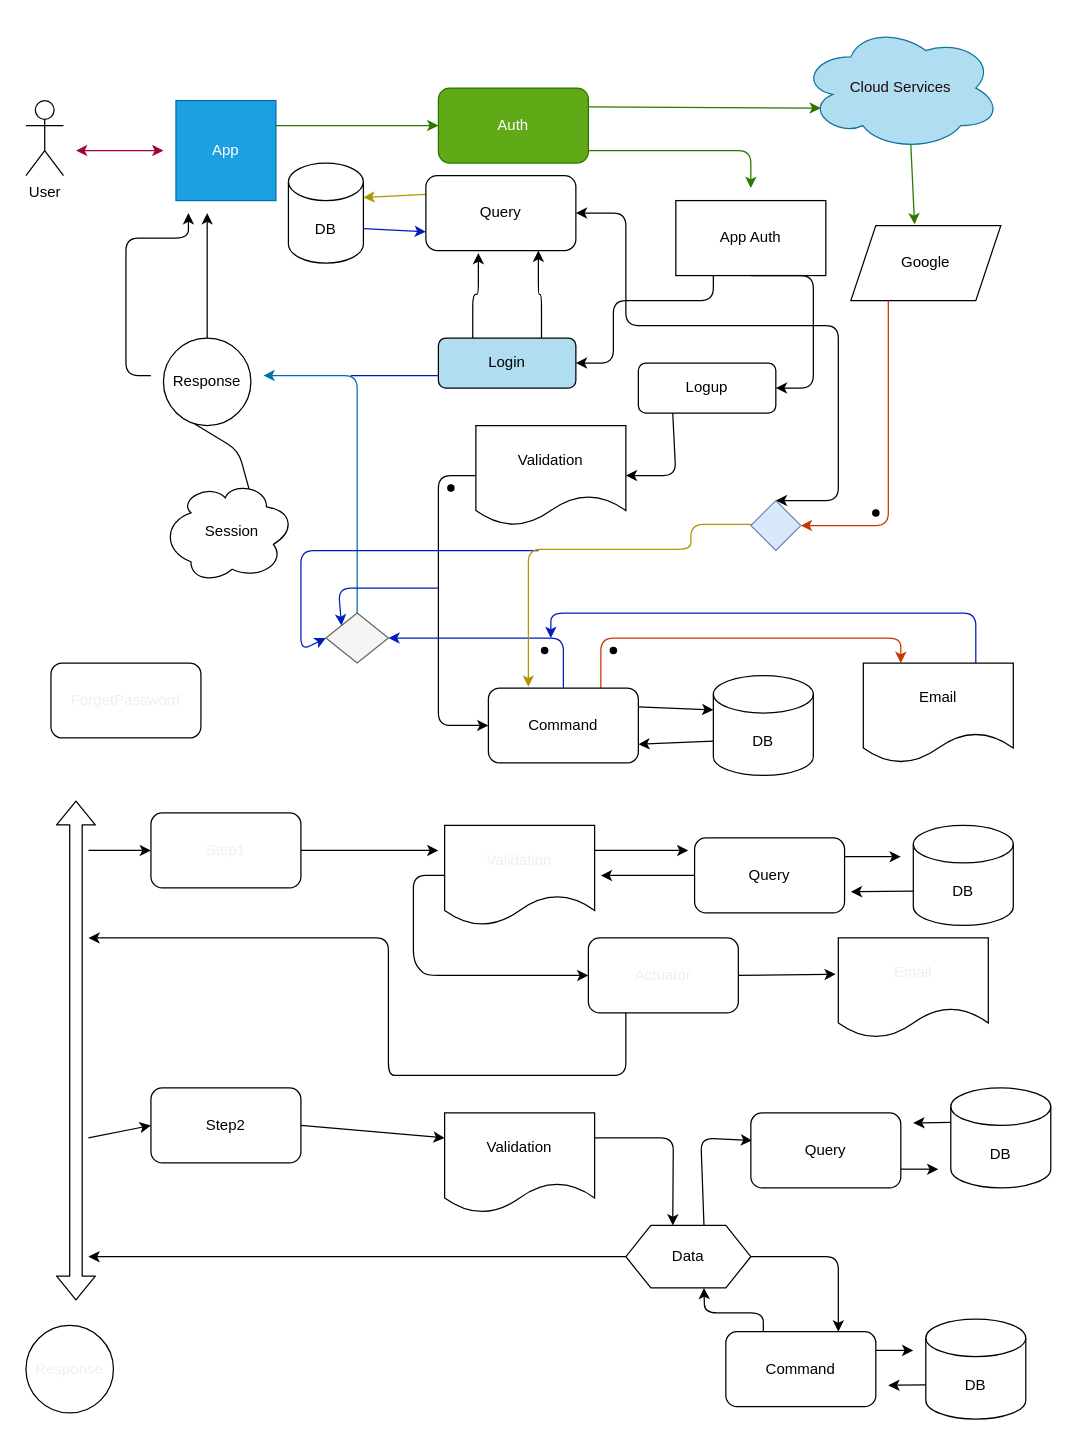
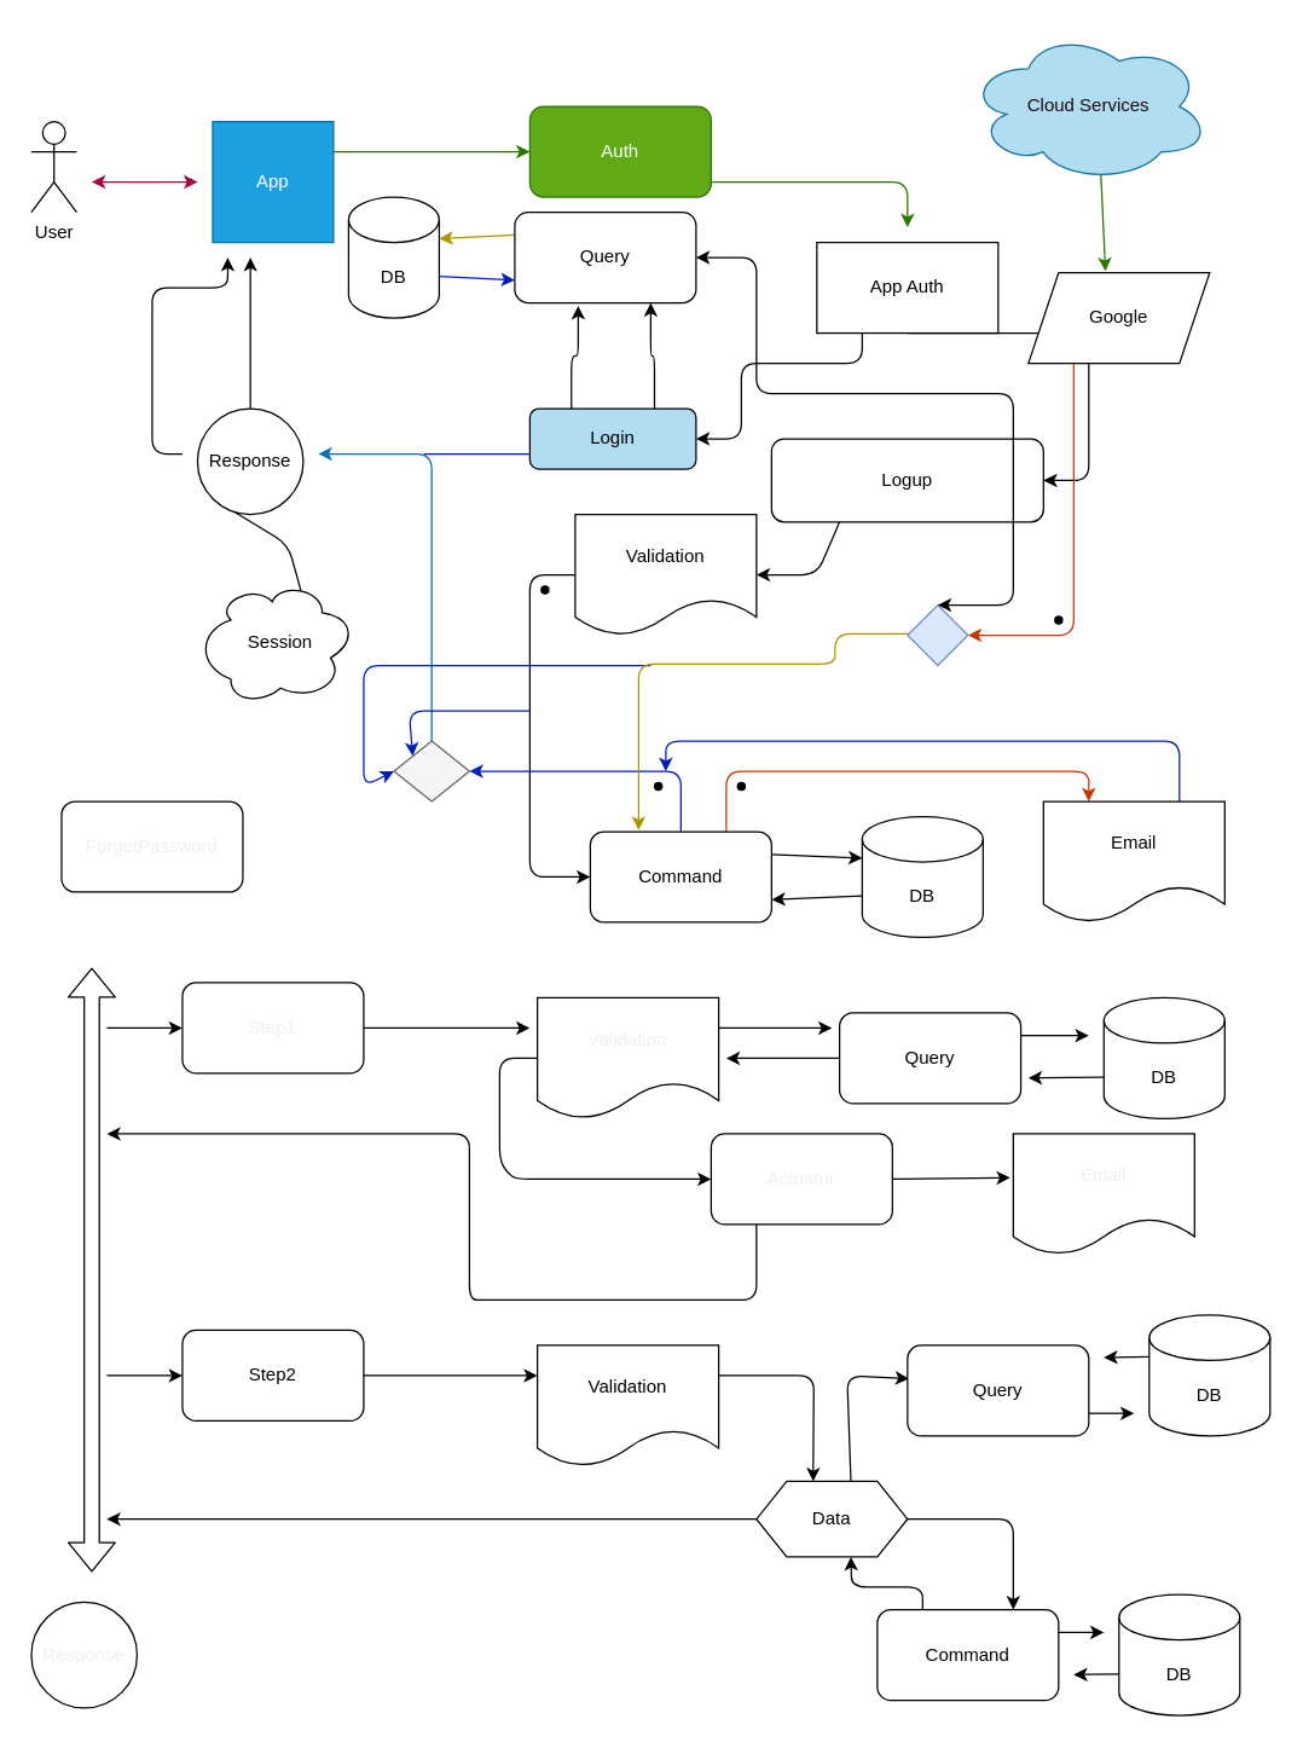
- <mxCell id="33" value="" style="endArrow=classic;html=1;exitX=1;exitY=0.25;exitDx=0;exitDy=0;entryX=0.1;entryY=0.66;entryDx=0;entryDy=0;entryPerimeter=0;fillColor=#60a917;strokeColor=#2D7600;" parent="1" source="7" target="6" edge="1"><mxGeometry width="50" height="50" relative="1" as="geometry"><mxPoint x="490" y="85" as="sourcePoint" /><mxPoint x="650" y="85" as="targetPoint" /></mxGeometry></mxCell>
- <mxCell id="49" value="Logup" style="rounded=1;whiteSpace=wrap;html=1;" parent="1" vertex="1"><mxGeometry x="510" y="290" width="110" height="40" as="geometry" /></mxCell>
+ <mxCell id="49" value="Logup" style="rounded=1;whiteSpace=wrap;html=1;" parent="1" vertex="1"><mxGeometry x="510" y="290" width="180" height="55" as="geometry" /></mxCell>
- <mxCell id="72" value="Step2" style="rounded=1;whiteSpace=wrap;html=1;" parent="1" vertex="1"><mxGeometry x="120" y="870" width="120" height="60" as="geometry" /></mxCell>
+ <mxCell id="72" value="Step2" style="rounded=1;whiteSpace=wrap;html=1;" parent="1" vertex="1"><mxGeometry x="120" y="880" width="120" height="60" as="geometry" /></mxCell>
